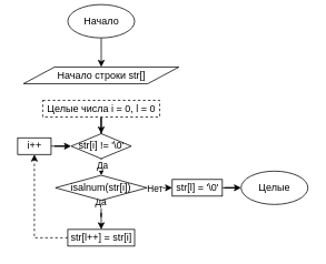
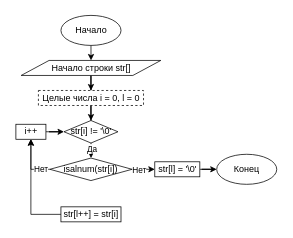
- <mxCell id="3" value="Начало" style="ellipse;whiteSpace=wrap;html=1;" vertex="1" parent="1"><mxGeometry x="80.55" y="5" width="80" height="40" as="geometry" /></mxCell>
+ <mxCell id="3" value="Начало" style="ellipse;whiteSpace=wrap;html=1;" vertex="1" parent="1"><mxGeometry x="80.55" y="20" width="80" height="40" as="geometry" /></mxCell>
+ <mxCell id="5" style="edgeStyle=orthogonalEdgeStyle;rounded=0;orthogonalLoop=1;jettySize=auto;html=1;entryX=0.5;entryY=0;entryDx=0;entryDy=0;" edge="1" parent="1" source="6" target="11"><mxGeometry relative="1" as="geometry" /></mxCell>
+ <mxCell id="12" value="Нет" style="edgeStyle=orthogonalEdgeStyle;rounded=0;orthogonalLoop=1;jettySize=auto;html=1;entryX=0.5;entryY=1;entryDx=0;entryDy=0;" edge="1" parent="1" source="17" target="19"><mxGeometry x="-0.638" relative="1" as="geometry"><mxPoint as="offset" /></mxGeometry></mxCell>
- <mxCell id="4" value="Целые" style="ellipse;whiteSpace=wrap;html=1;" vertex="1" parent="1"><mxGeometry x="288" y="205" width="80" height="40" as="geometry" /></mxCell>
+ <mxCell id="4" value="Конец" style="ellipse;whiteSpace=wrap;html=1;" vertex="1" parent="1"><mxGeometry x="288" y="205" width="80" height="40" as="geometry" /></mxCell>
- <mxCell id="13" style="edgeStyle=orthogonalEdgeStyle;rounded=0;orthogonalLoop=1;jettySize=auto;html=1;entryX=0.5;entryY=0;entryDx=0;entryDy=0;" edge="1" parent="1" source="17" target="21"><mxGeometry relative="1" as="geometry" /></mxCell>
- <mxCell id="14" value="Да" style="edgeLabel;html=1;align=center;verticalAlign=middle;resizable=0;points=[];" vertex="1" connectable="0" parent="13"><mxGeometry x="-0.888" y="-1" relative="1" as="geometry"><mxPoint as="offset" /></mxGeometry></mxCell>
- <mxCell id="20" style="edgeStyle=orthogonalEdgeStyle;rounded=0;orthogonalLoop=1;jettySize=auto;html=1;entryX=0.5;entryY=1;entryDx=0;entryDy=0;dashed=1;" edge="1" parent="1" source="21" target="19"><mxGeometry relative="1" as="geometry" /></mxCell>
+ <mxCell id="20" style="edgeStyle=orthogonalEdgeStyle;rounded=0;orthogonalLoop=1;jettySize=auto;html=1;entryX=0.5;entryY=1;entryDx=0;entryDy=0;" edge="1" parent="1" source="21" target="19"><mxGeometry relative="1" as="geometry" /></mxCell>
